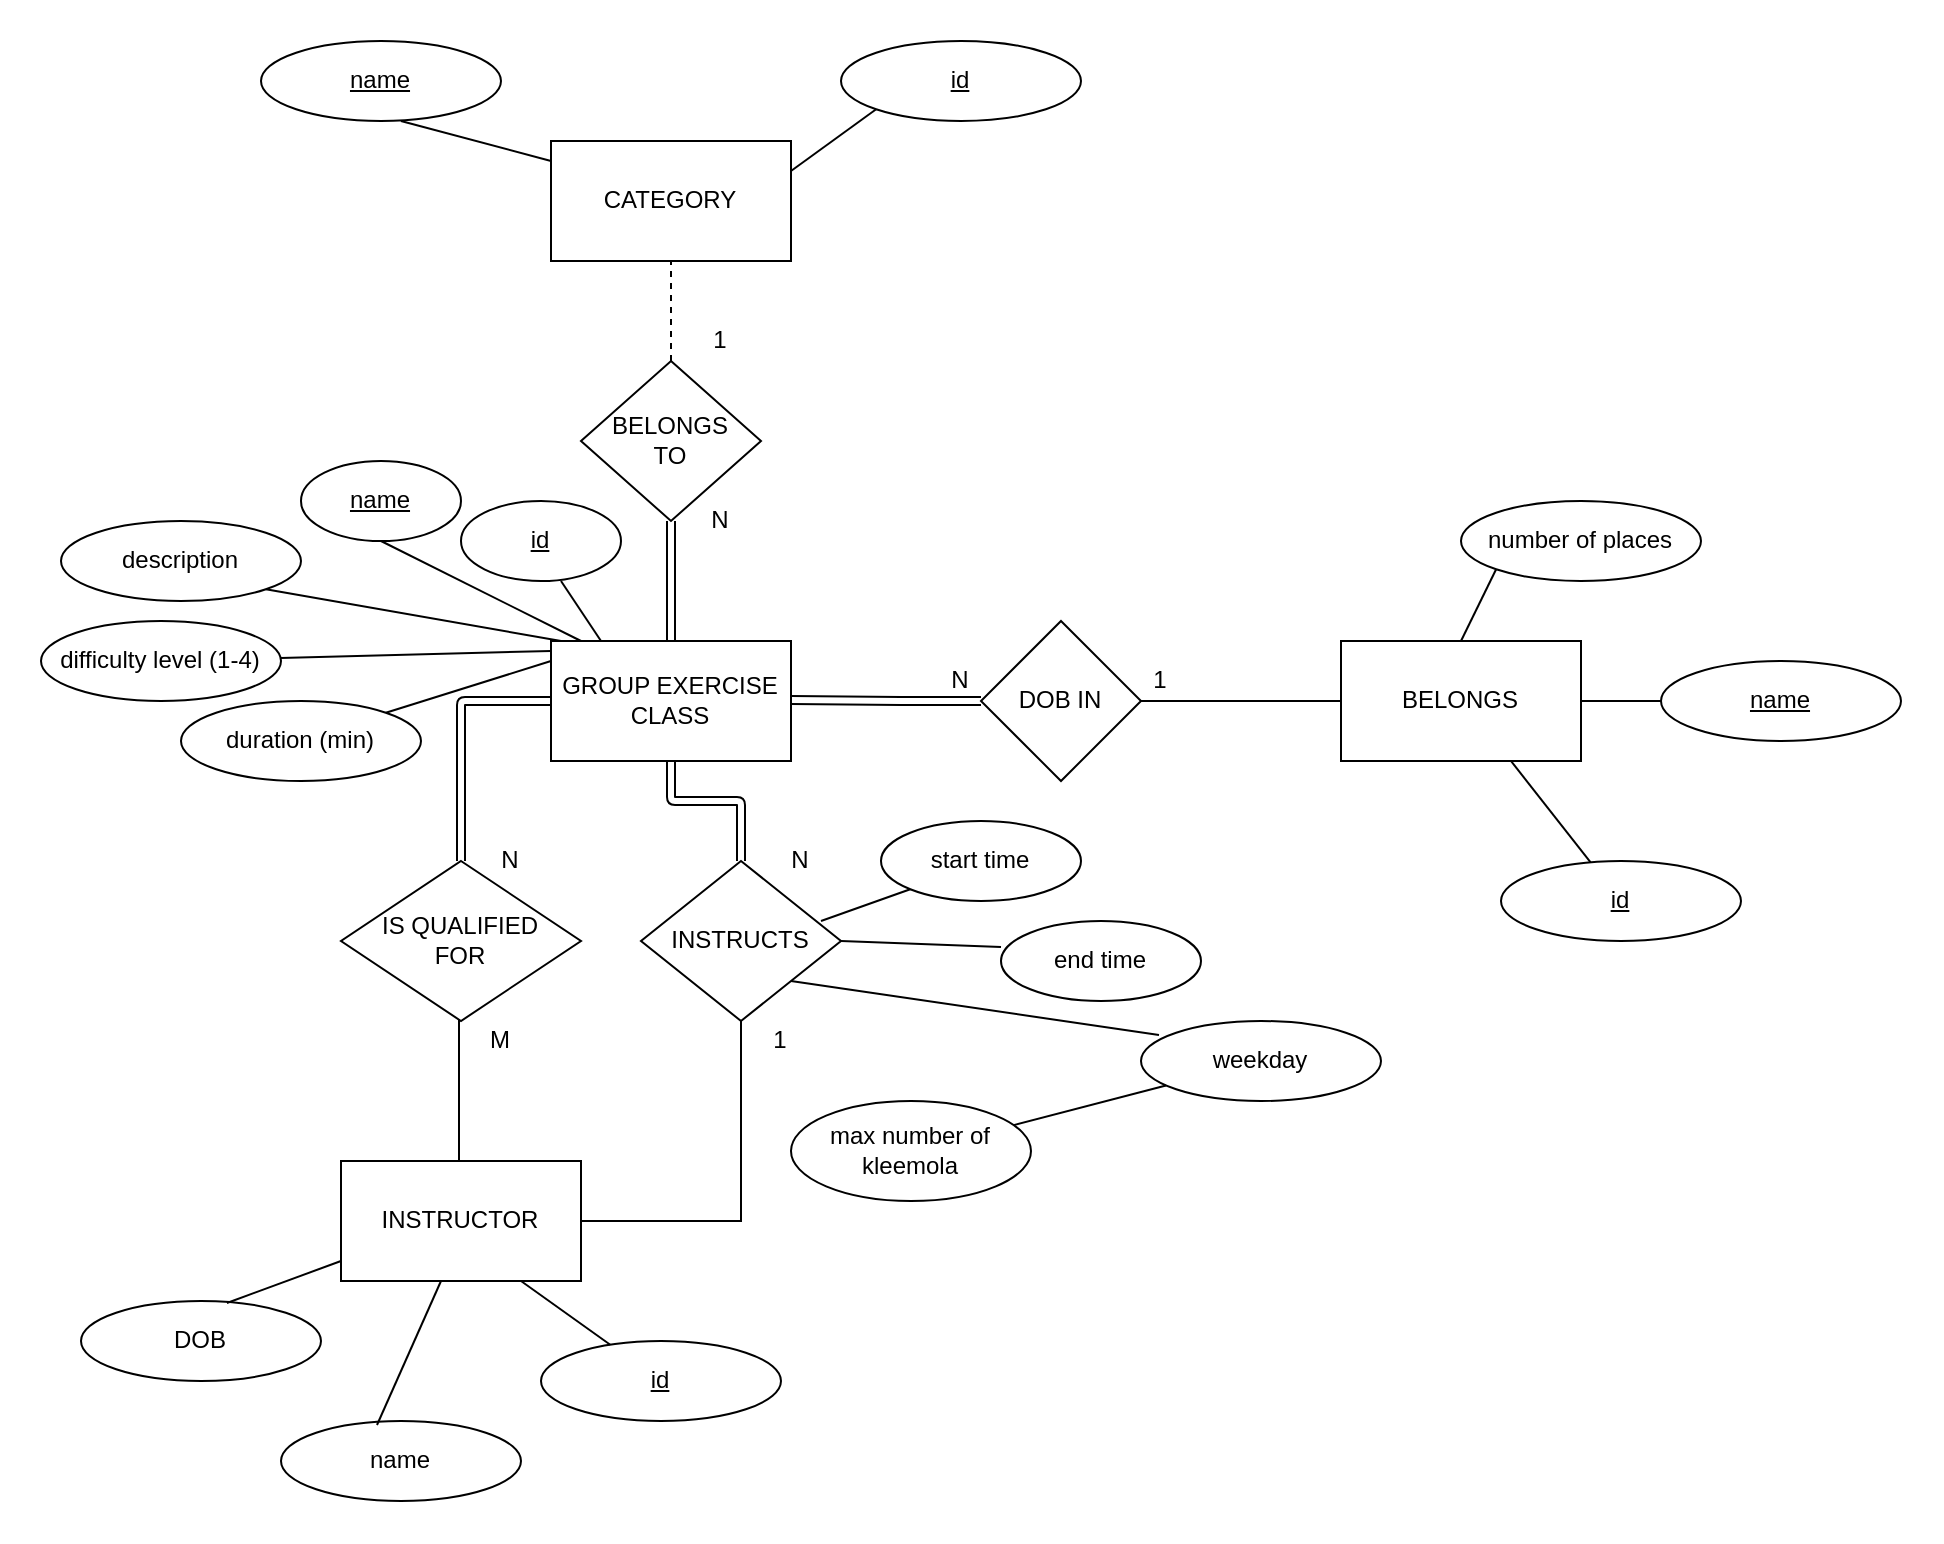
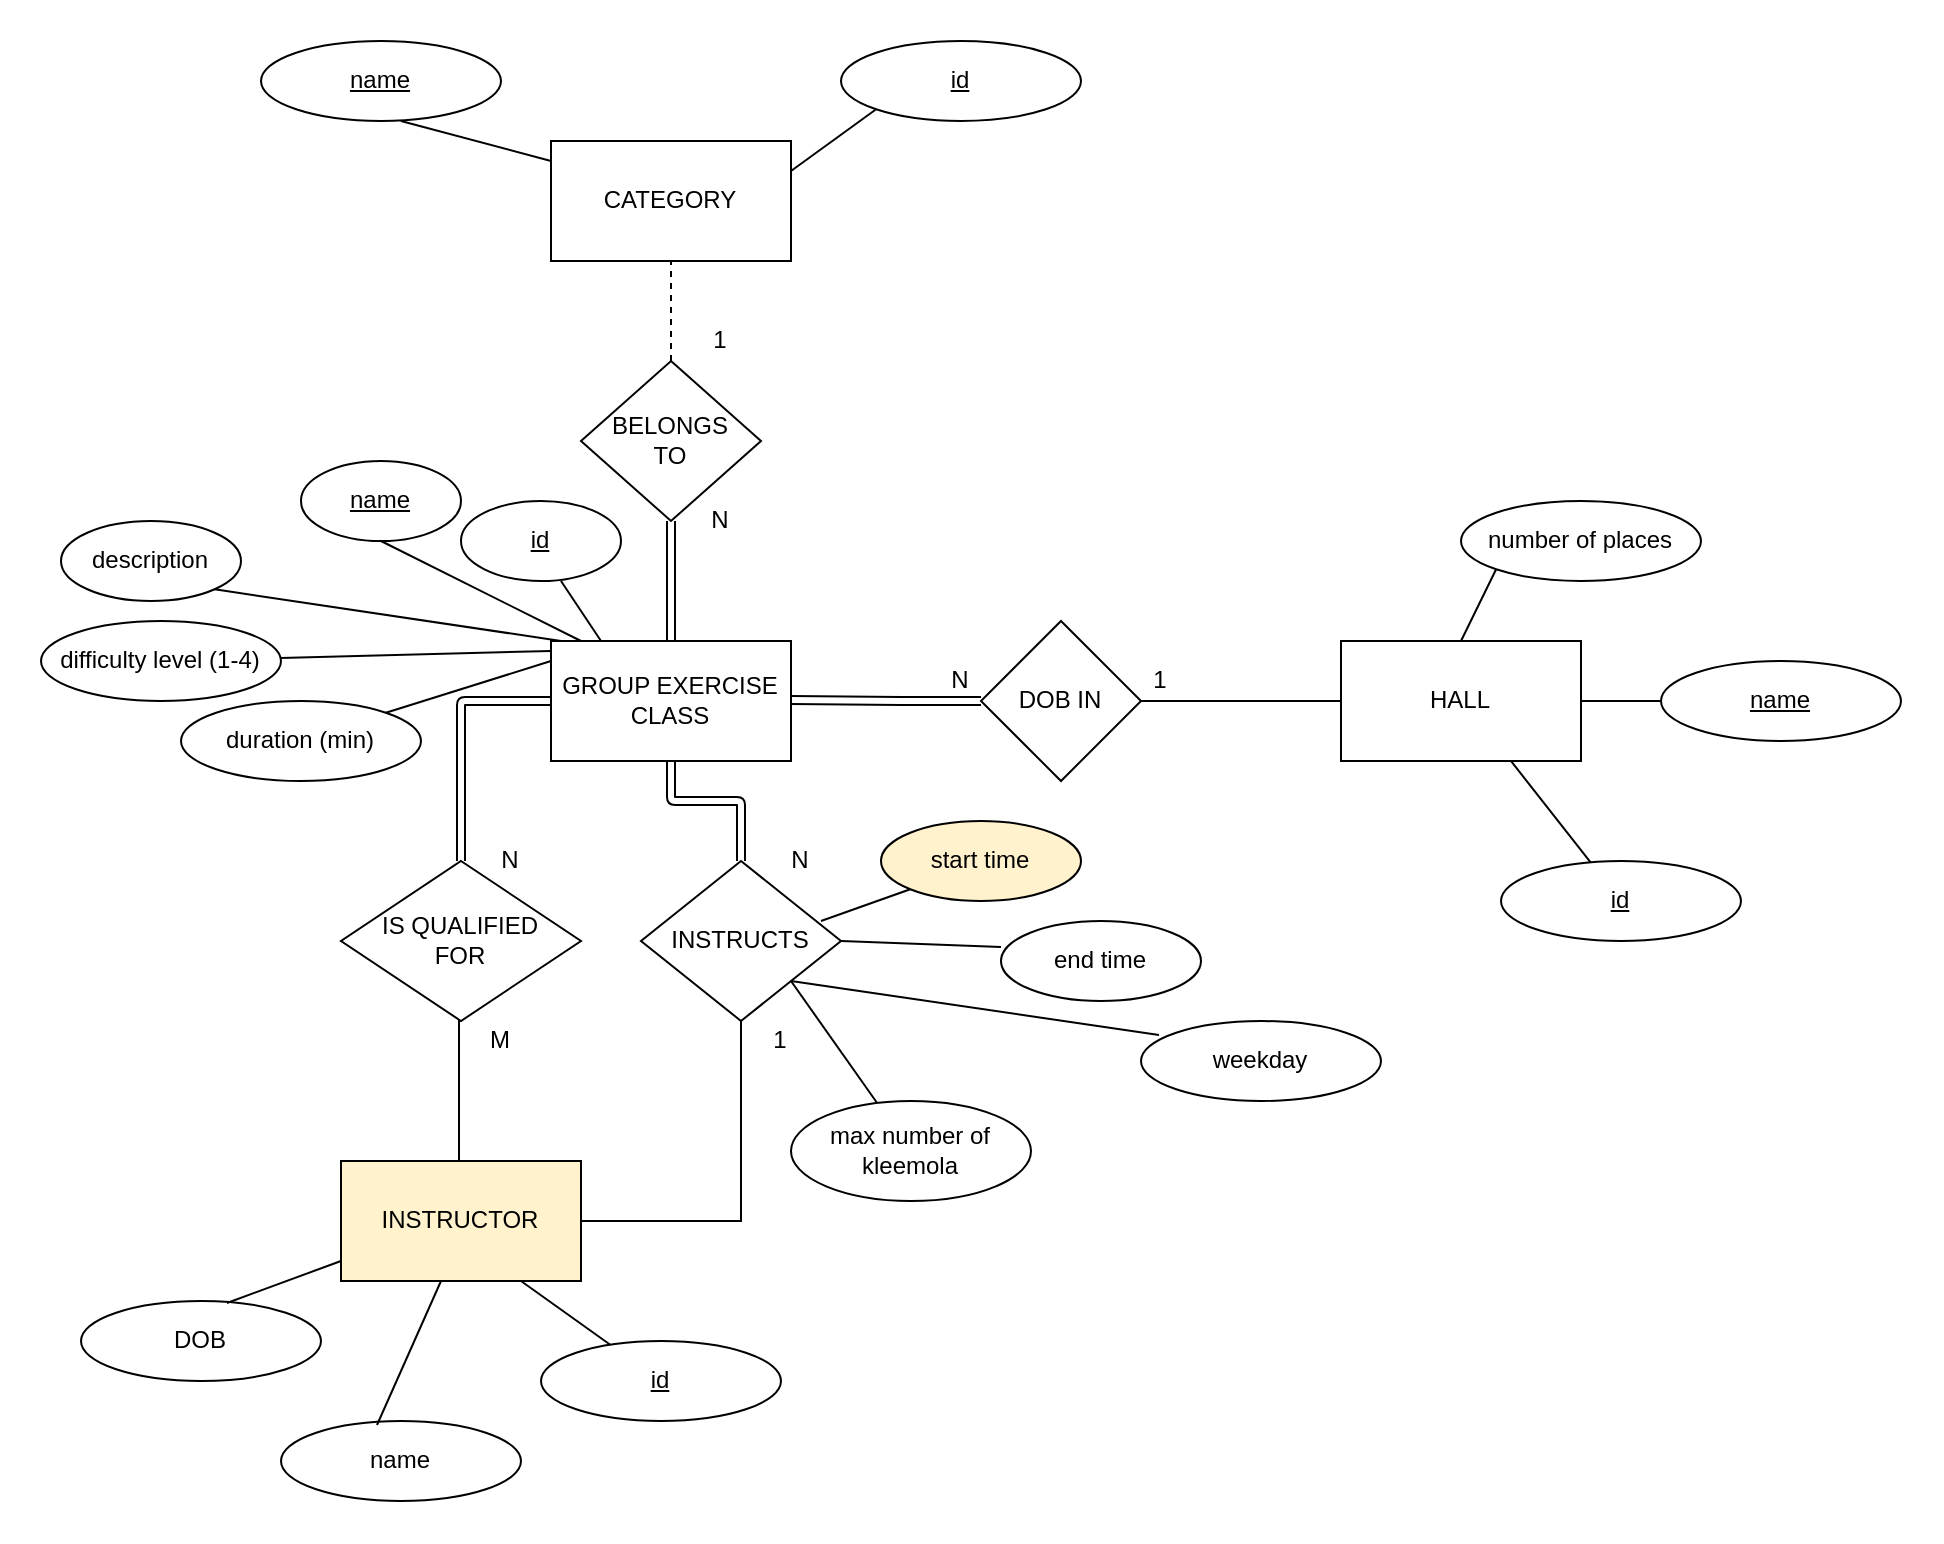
- <mxCell id="5" value="description" style="ellipse;whiteSpace=wrap;html=1;" parent="1" vertex="1"><mxGeometry x="30" y="260" width="120" height="40" as="geometry" /></mxCell>
+ <mxCell id="5" value="description" style="ellipse;whiteSpace=wrap;html=1;" parent="1" vertex="1"><mxGeometry x="30" y="260" width="90" height="40" as="geometry" /></mxCell>
- <mxCell id="21" value="BELONGS" style="rounded=0;whiteSpace=wrap;html=1;" parent="1" vertex="1"><mxGeometry x="670" y="320" width="120" height="60" as="geometry" /></mxCell>
+ <mxCell id="21" value="HALL" style="rounded=0;whiteSpace=wrap;html=1;" parent="1" vertex="1"><mxGeometry x="670" y="320" width="120" height="60" as="geometry" /></mxCell>
- <mxCell id="18" value="start time" style="ellipse;whiteSpace=wrap;html=1;" parent="1" vertex="1"><mxGeometry x="440" y="410" width="100" height="40" as="geometry" /></mxCell>
+ <mxCell id="18" value="start time" style="ellipse;whiteSpace=wrap;html=1;fillColor=#fff2cc;" parent="1" vertex="1"><mxGeometry x="440" y="410" width="100" height="40" as="geometry" /></mxCell>
- <mxCell id="56" value="" style="endArrow=none;html=1;" parent="1" source="20" target="17" edge="1"><mxGeometry width="50" height="50" relative="1" as="geometry"><mxPoint x="380" y="560" as="sourcePoint" /><mxPoint x="430" y="510" as="targetPoint" /></mxGeometry></mxCell>
+ <mxCell id="56" value="" style="endArrow=none;html=1;entryX=1;entryY=1;entryDx=0;entryDy=0;" parent="1" source="20" target="30" edge="1"><mxGeometry width="50" height="50" relative="1" as="geometry"><mxPoint x="380" y="560" as="sourcePoint" /><mxPoint x="430" y="510" as="targetPoint" /></mxGeometry></mxCell>
- <mxCell id="12" value="INSTRUCTOR" style="rounded=0;whiteSpace=wrap;html=1;" parent="1" vertex="1"><mxGeometry x="170" y="580" width="120" height="60" as="geometry" /></mxCell>
+ <mxCell id="12" value="INSTRUCTOR" style="rounded=0;whiteSpace=wrap;html=1;fillColor=#fff2cc;" parent="1" vertex="1"><mxGeometry x="170" y="580" width="120" height="60" as="geometry" /></mxCell>
